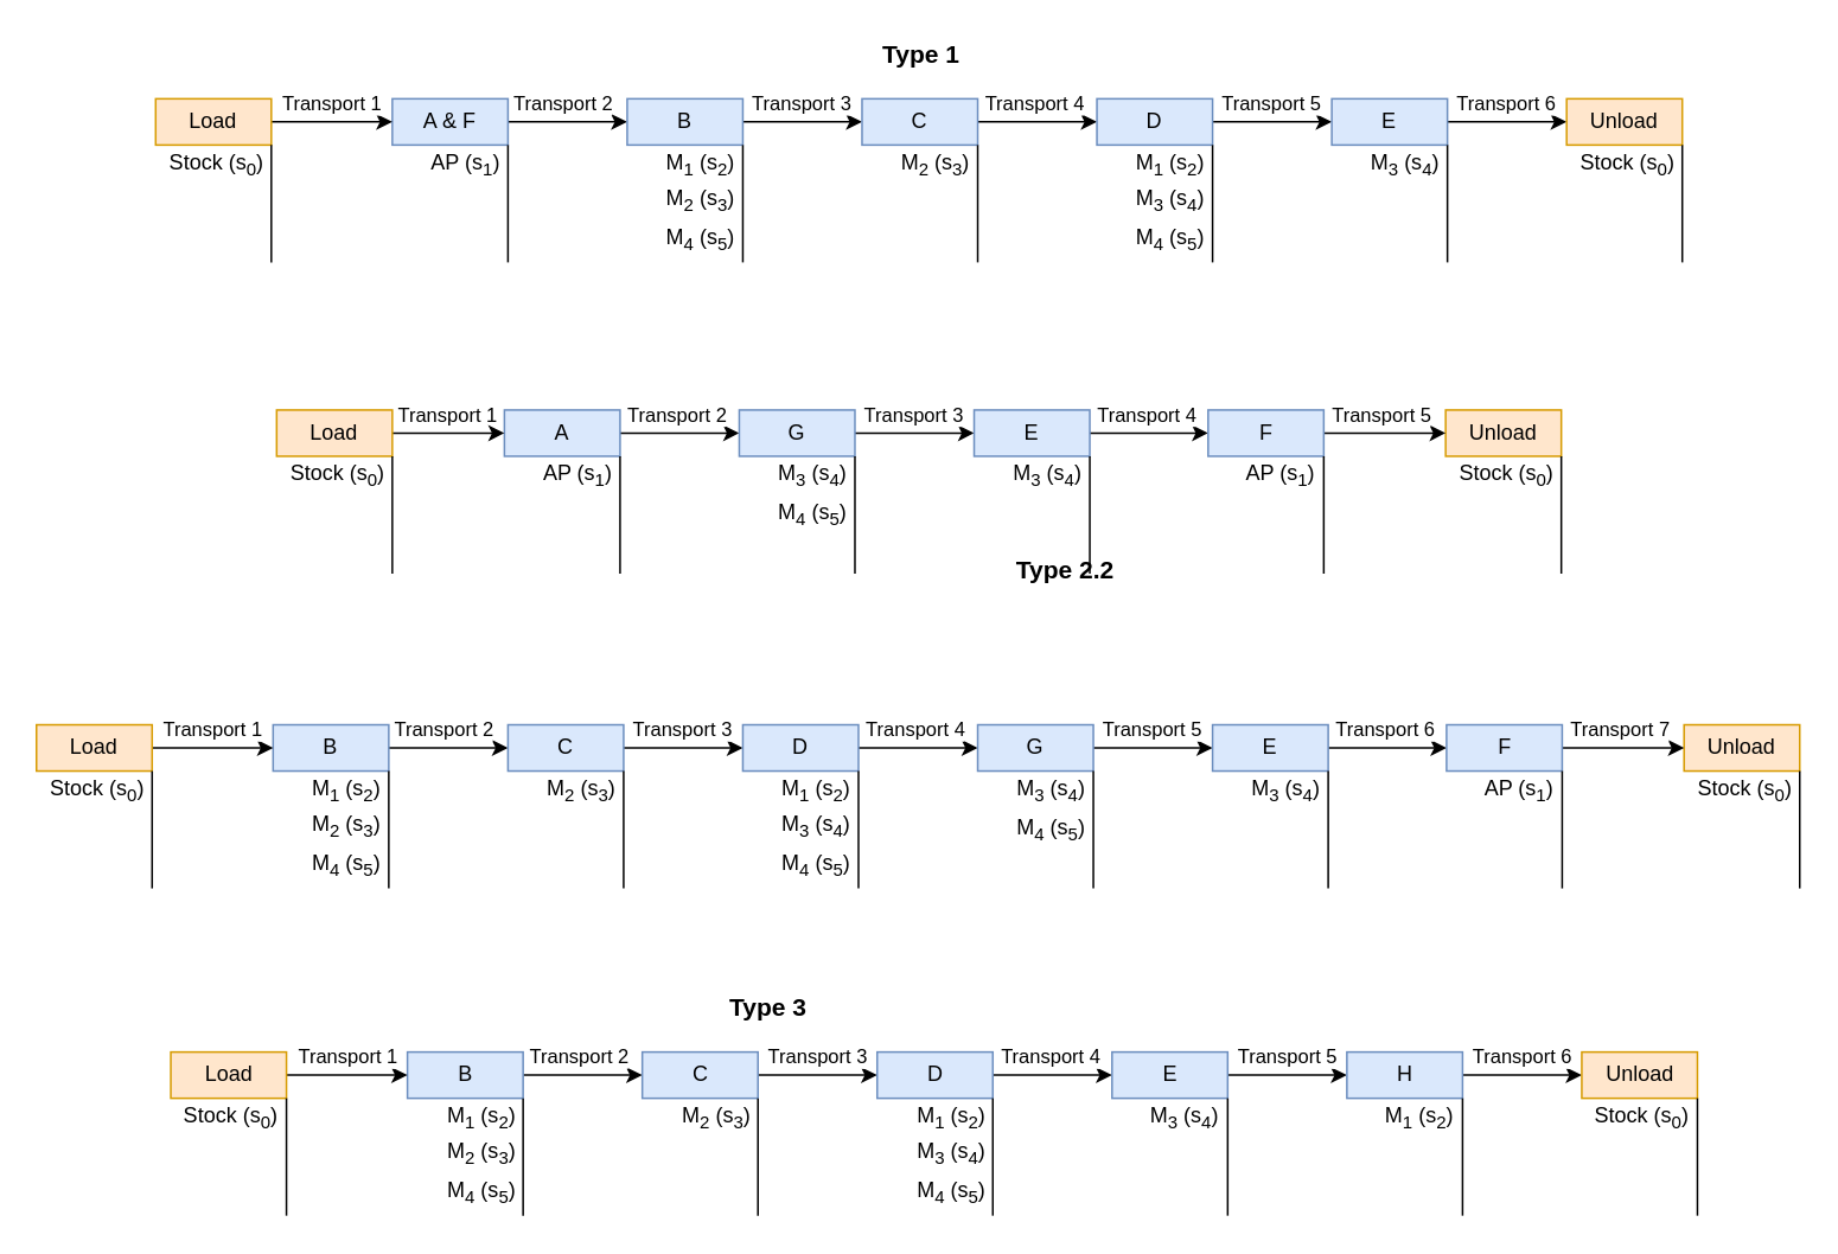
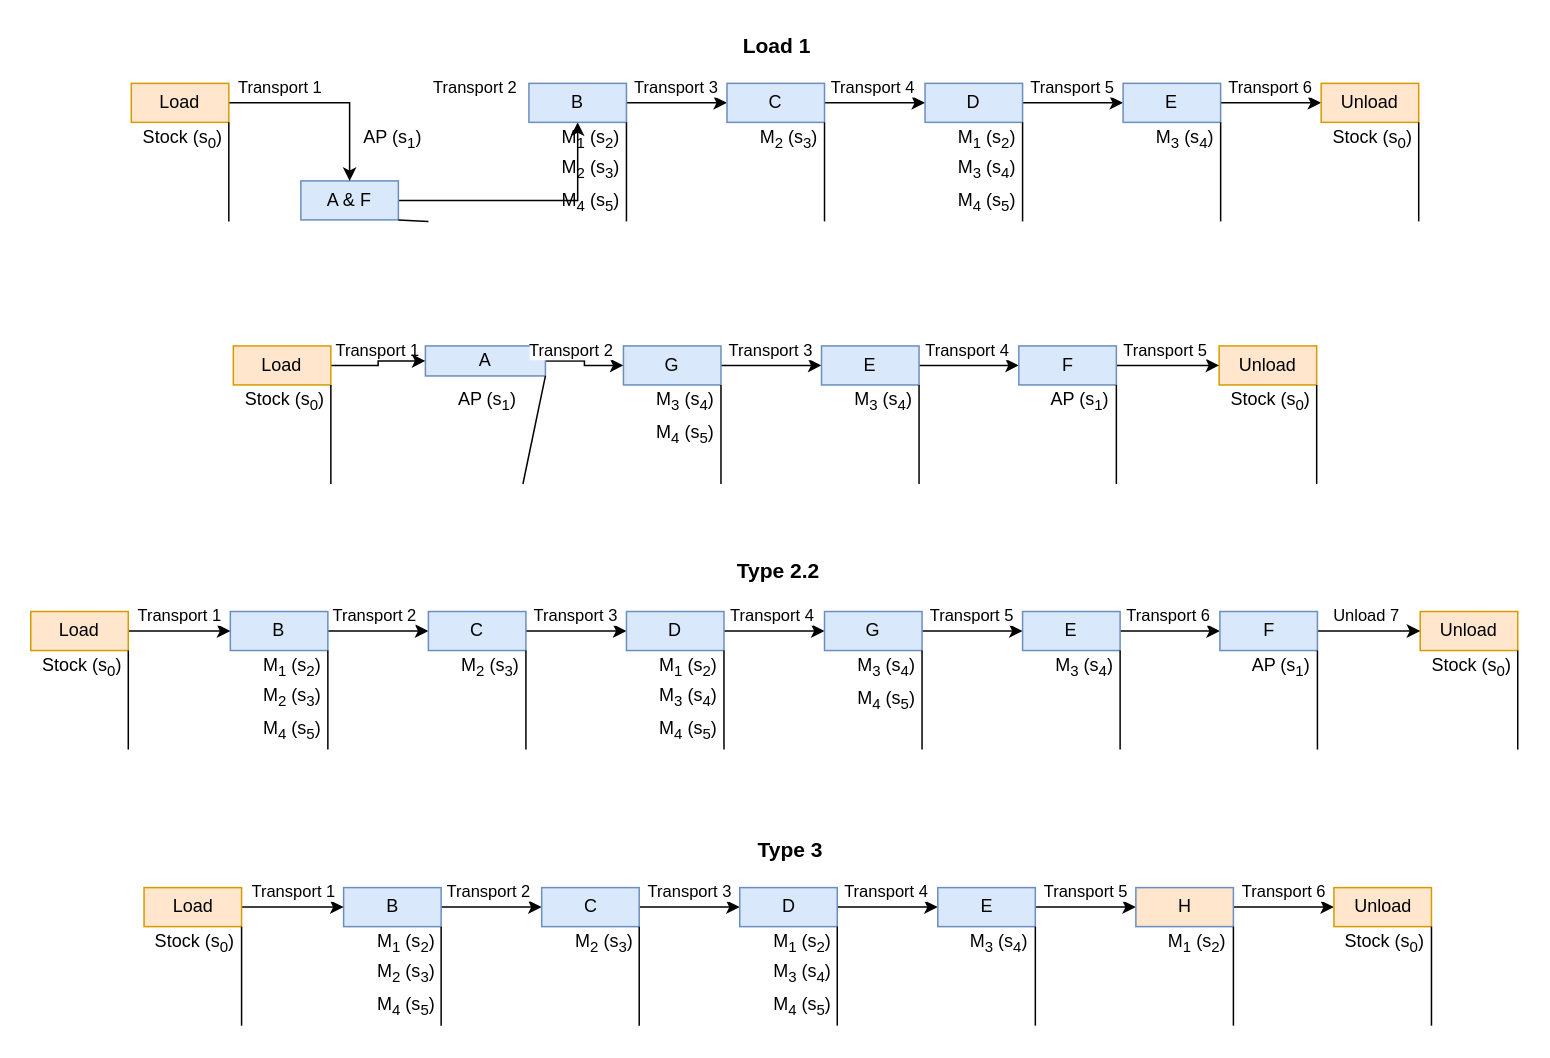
- <mxCell id="39" value="&lt;b&gt;&lt;font style=&quot;font-size: 14px&quot;&gt;Type 1&lt;/font&gt;&lt;/b&gt;" style="text;html=1;align=center;verticalAlign=middle;resizable=0;points=[];autosize=1;" vertex="1" parent="1"><mxGeometry x="490" y="20" width="54" height="19" as="geometry" /></mxCell>
+ <mxCell id="39" value="&lt;b&gt;&lt;font style=&quot;font-size: 14px&quot;&gt;Load 1&lt;/font&gt;&lt;/b&gt;" style="text;html=1;align=center;verticalAlign=middle;resizable=0;points=[];autosize=1;" vertex="1" parent="1"><mxGeometry x="490" y="20" width="54" height="19" as="geometry" /></mxCell>
- <mxCell id="3" value="A &amp;amp; F" style="rounded=0;whiteSpace=wrap;html=1;align=center;fillColor=#dae8fc;strokeColor=#6c8ebf;" vertex="1" parent="1"><mxGeometry x="220" y="55" width="65" height="26" as="geometry" /></mxCell>
+ <mxCell id="3" value="A &amp;amp; F" style="rounded=0;whiteSpace=wrap;html=1;align=center;fillColor=#dae8fc;strokeColor=#6c8ebf;" vertex="1" parent="1"><mxGeometry x="200" y="120" width="65" height="26" as="geometry" /></mxCell>
- <mxCell id="85" value="A" style="rounded=0;whiteSpace=wrap;html=1;align=center;fillColor=#dae8fc;strokeColor=#6c8ebf;" vertex="1" parent="1"><mxGeometry x="283" y="230" width="65" height="26" as="geometry" /></mxCell>
+ <mxCell id="85" value="A" style="rounded=0;whiteSpace=wrap;html=1;align=center;fillColor=#dae8fc;strokeColor=#6c8ebf;" vertex="1" parent="1"><mxGeometry x="283" y="230" width="80" height="20" as="geometry" /></mxCell>
- <mxCell id="70" value="&lt;b&gt;&lt;font style=&quot;font-size: 14px&quot;&gt;Type 2.2&lt;/font&gt;&lt;/b&gt;" style="text;html=1;align=center;verticalAlign=middle;resizable=0;points=[];autosize=1;" vertex="1" parent="1"><mxGeometry x="565" y="310" width="65" height="19" as="geometry" /></mxCell>
+ <mxCell id="70" value="&lt;b&gt;&lt;font style=&quot;font-size: 14px&quot;&gt;Type 2.2&lt;/font&gt;&lt;/b&gt;" style="text;html=1;align=center;verticalAlign=middle;resizable=0;points=[];autosize=1;" vertex="1" parent="1"><mxGeometry x="485" y="370" width="65" height="19" as="geometry" /></mxCell>
- <mxCell id="75" value="Transport 7" style="edgeLabel;html=1;align=center;verticalAlign=middle;resizable=0;points=[];" vertex="1" connectable="0" parent="1"><mxGeometry x="907.003" y="420" as="geometry"><mxPoint x="2.56" y="-11" as="offset" /></mxGeometry></mxCell>
+ <mxCell id="75" value="Unload 7" style="edgeLabel;html=1;align=center;verticalAlign=middle;resizable=0;points=[];" vertex="1" connectable="0" parent="1"><mxGeometry x="907.003" y="420" as="geometry"><mxPoint x="2.56" y="-11" as="offset" /></mxGeometry></mxCell>
- <mxCell id="149" value="&lt;b&gt;&lt;font style=&quot;font-size: 14px&quot;&gt;Type 3&lt;/font&gt;&lt;/b&gt;" style="text;html=1;align=center;verticalAlign=middle;resizable=0;points=[];autosize=1;" vertex="1" parent="1"><mxGeometry x="403.5" y="556" width="54" height="19" as="geometry" /></mxCell>
+ <mxCell id="149" value="&lt;b&gt;&lt;font style=&quot;font-size: 14px&quot;&gt;Type 3&lt;/font&gt;&lt;/b&gt;" style="text;html=1;align=center;verticalAlign=middle;resizable=0;points=[];autosize=1;" vertex="1" parent="1"><mxGeometry x="498.5" y="556" width="54" height="19" as="geometry" /></mxCell>
- <mxCell id="123" value="H" style="rounded=0;whiteSpace=wrap;html=1;align=center;fillColor=#dae8fc;strokeColor=#6c8ebf;" vertex="1" parent="1"><mxGeometry x="756.5" y="591" width="65" height="26" as="geometry" /></mxCell>
+ <mxCell id="123" value="H" style="rounded=0;whiteSpace=wrap;html=1;align=center;fillColor=#ffe6cc;strokeColor=#6c8ebf;" vertex="1" parent="1"><mxGeometry x="756.5" y="591" width="65" height="26" as="geometry" /></mxCell>
